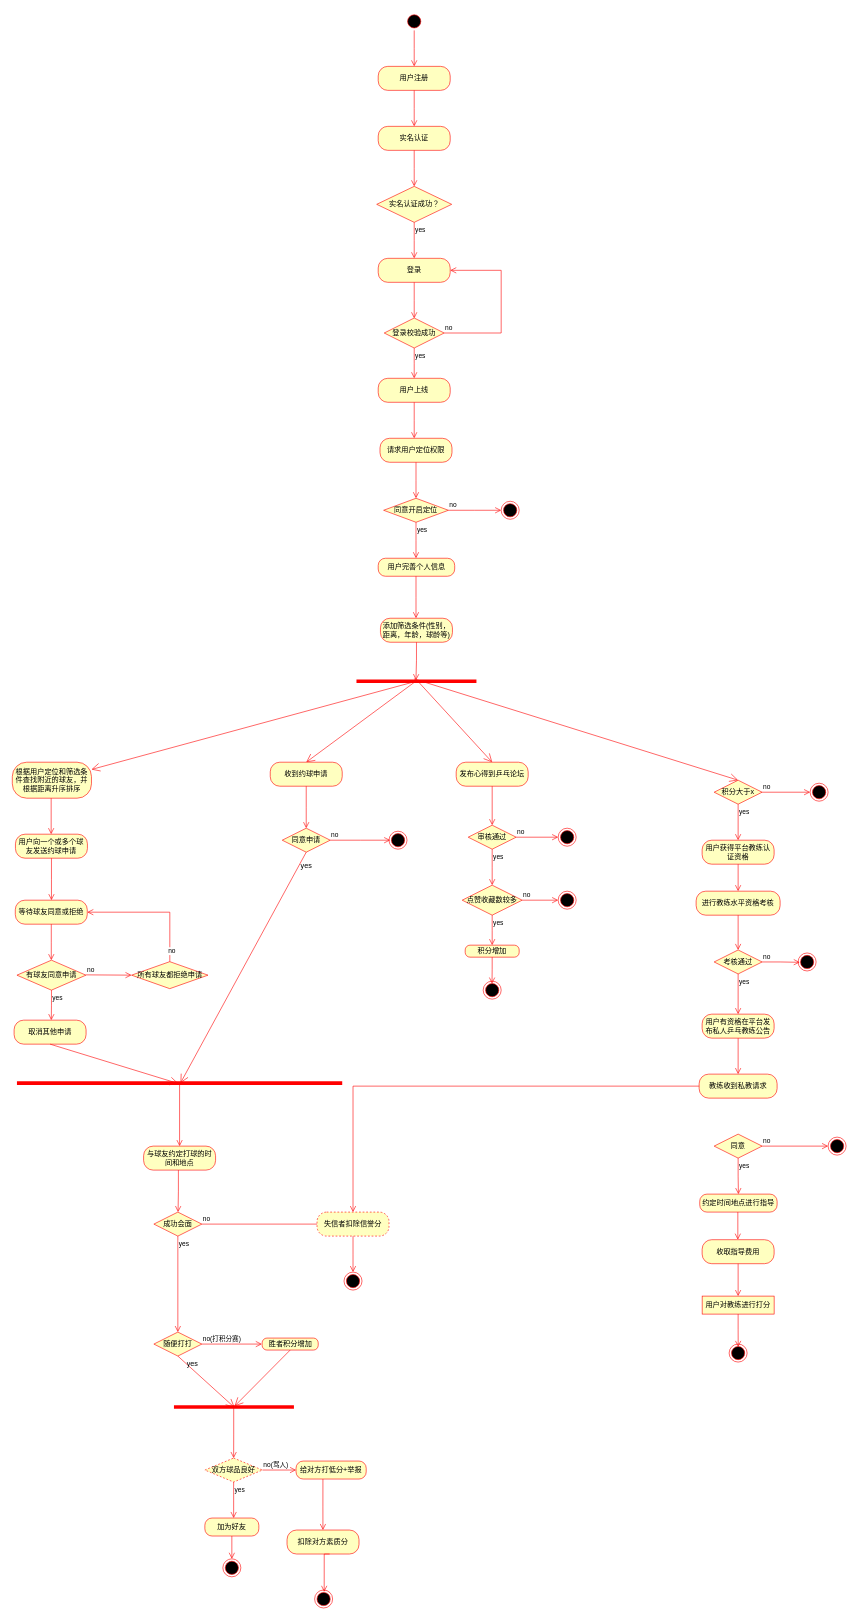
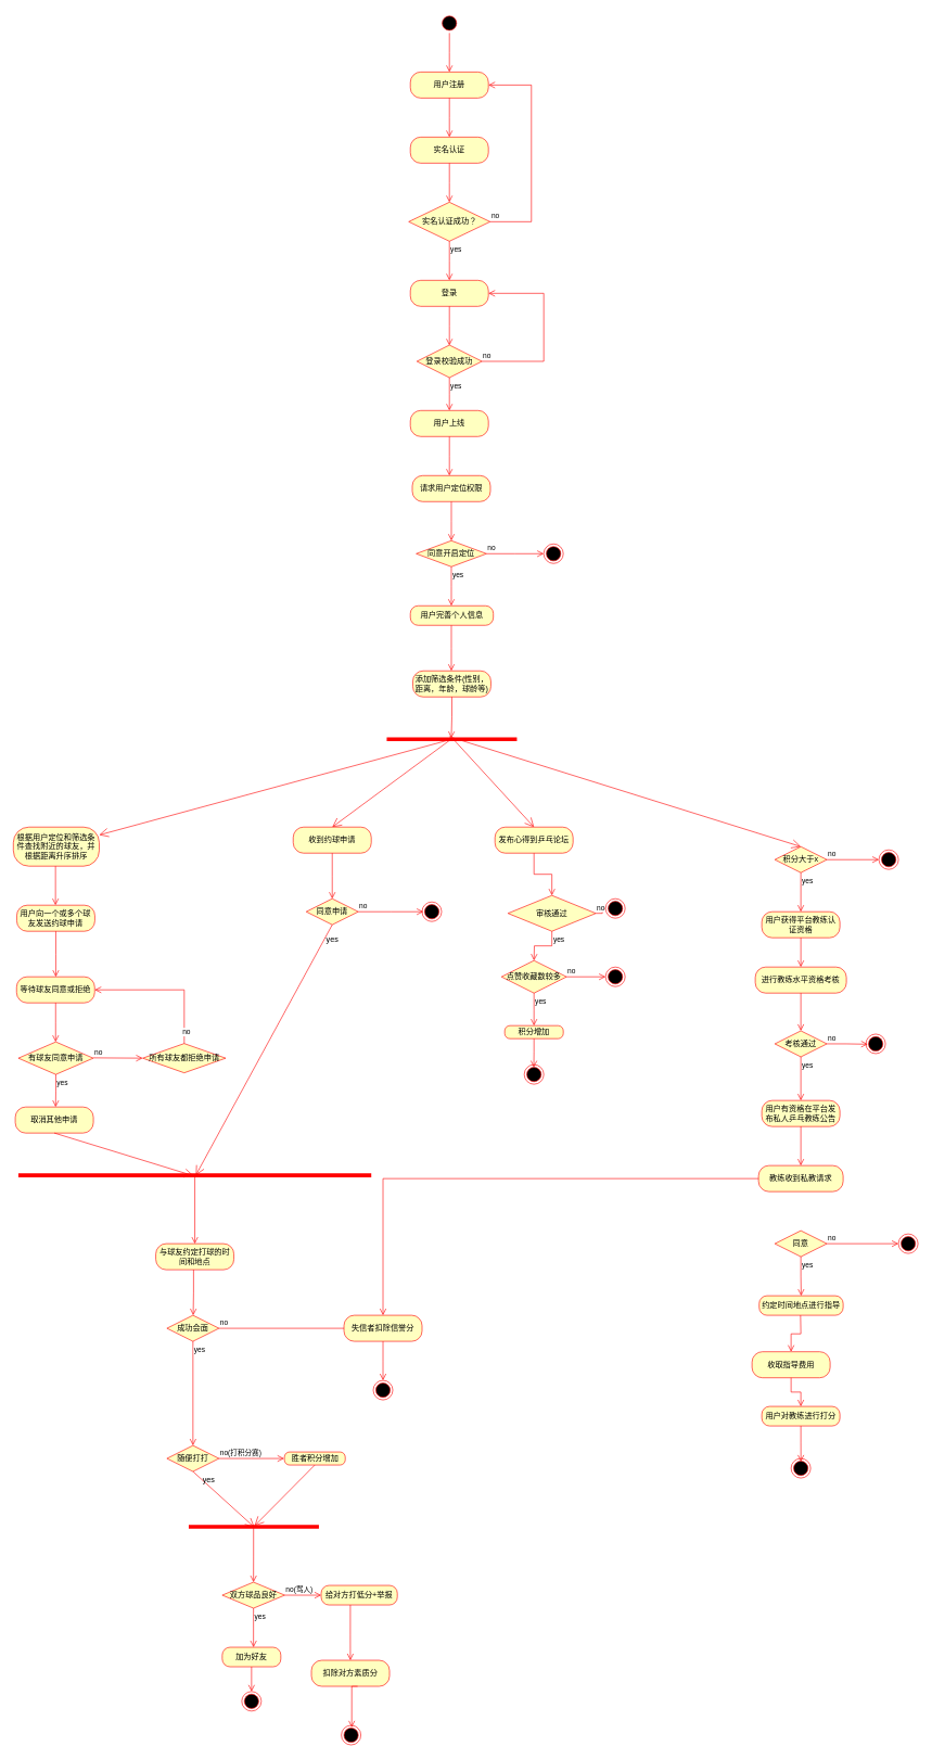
+ <mxCell id="9" value="no" style="edgeStyle=orthogonalEdgeStyle;html=1;align=left;verticalAlign=bottom;endArrow=open;endSize=8;strokeColor=#ff0000;rounded=0;entryX=1;entryY=0.5;entryDx=0;entryDy=0;exitX=1;exitY=0.5;exitDx=0;exitDy=0;" edge="1" source="8" parent="1" target="4"><mxGeometry x="-1" relative="1" as="geometry"><mxPoint x="885" y="130" as="targetPoint" /><Array as="points"><mxPoint x="816" y="340" /><mxPoint x="816" y="130" /></Array></mxGeometry></mxCell>
- <mxCell id="76" value="审核通过" style="rhombus;whiteSpace=wrap;html=1;fontColor=#000000;fillColor=#ffffc0;strokeColor=#ff0000;" vertex="1" parent="1"><mxGeometry x="780" y="1375" width="80" height="40" as="geometry" /></mxCell>
+ <mxCell id="76" value="审核通过" style="rhombus;whiteSpace=wrap;html=1;fontColor=#000000;fillColor=#ffffc0;strokeColor=#ff0000;" vertex="1" parent="1"><mxGeometry x="780" y="1375" width="135" height="55" as="geometry" /></mxCell>
- <mxCell id="56" value="失信者扣除信誉分" style="rounded=1;whiteSpace=wrap;html=1;arcSize=40;fontColor=#000000;fillColor=#ffffc0;strokeColor=#ff0000;dashed=1;" vertex="1" parent="1"><mxGeometry x="528" y="2020" width="120" height="40" as="geometry" /></mxCell>
+ <mxCell id="56" value="失信者扣除信誉分" style="rounded=1;whiteSpace=wrap;html=1;arcSize=40;fontColor=#000000;fillColor=#ffffc0;strokeColor=#ff0000;" vertex="1" parent="1"><mxGeometry x="528" y="2020" width="120" height="40" as="geometry" /></mxCell>
- <mxCell id="118" value="收取指导费用" style="rounded=1;whiteSpace=wrap;html=1;arcSize=40;fontColor=#000000;fillColor=#ffffc0;strokeColor=#ff0000;" vertex="1" parent="1"><mxGeometry x="1170" y="2066" width="120" height="40" as="geometry" /></mxCell>
+ <mxCell id="118" value="收取指导费用" style="rounded=1;whiteSpace=wrap;html=1;arcSize=40;fontColor=#000000;fillColor=#ffffc0;strokeColor=#ff0000;" vertex="1" parent="1"><mxGeometry x="1155" y="2076" width="120" height="40" as="geometry" /></mxCell>
- <mxCell id="120" value="用户对教练进行打分" style="whiteSpace=wrap;html=1;arcSize=40;fontColor=#000000;fillColor=#ffffc0;strokeColor=#ff0000;rounded=0;" vertex="1" parent="1"><mxGeometry x="1170" y="2160" width="120" height="30" as="geometry" /></mxCell>
+ <mxCell id="120" value="用户对教练进行打分" style="rounded=1;whiteSpace=wrap;html=1;arcSize=40;fontColor=#000000;fillColor=#ffffc0;strokeColor=#ff0000;" vertex="1" parent="1"><mxGeometry x="1170" y="2160" width="120" height="30" as="geometry" /></mxCell>
- <mxCell id="61" value="双方球品良好" style="rhombus;whiteSpace=wrap;html=1;fontColor=#000000;fillColor=#ffffc0;strokeColor=#ff0000;dashed=1;" vertex="1" parent="1"><mxGeometry x="341" y="2430" width="96" height="40" as="geometry" /></mxCell>
+ <mxCell id="61" value="双方球品良好" style="rhombus;whiteSpace=wrap;html=1;fontColor=#000000;fillColor=#ffffc0;strokeColor=#ff0000;" vertex="1" parent="1"><mxGeometry x="341" y="2430" width="96" height="40" as="geometry" /></mxCell>
